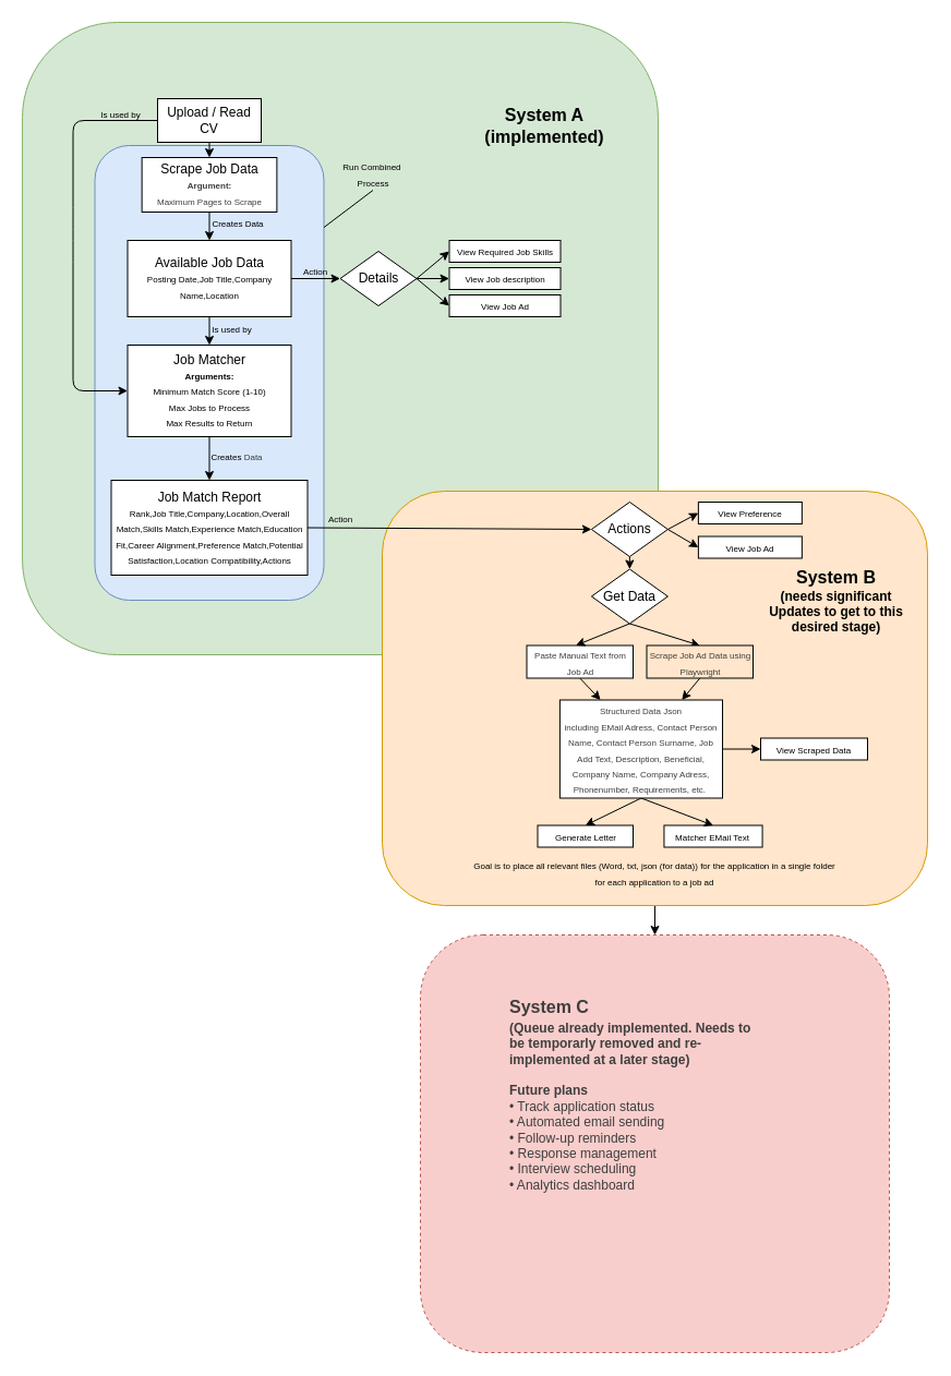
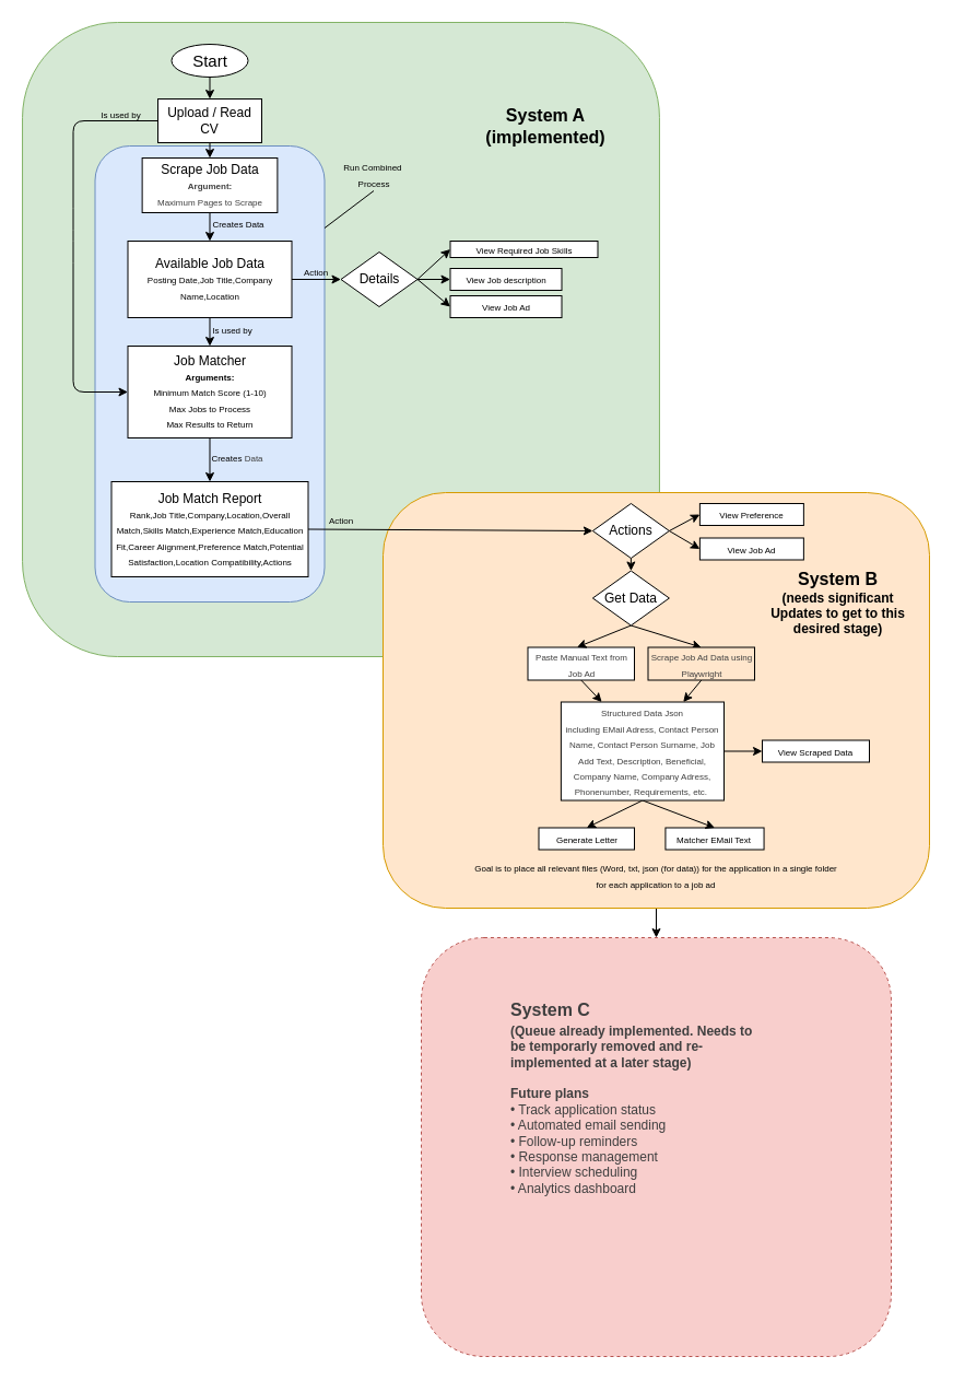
+ <mxCell id="8" value="&lt;font style=&quot;font-size: 15px;&quot;&gt;Start&lt;/font&gt;" style="ellipse;whiteSpace=wrap;html=1;" parent="1" vertex="1"><mxGeometry x="156.5" y="40" width="70" height="30" as="geometry" /></mxCell>
+ <mxCell id="7" style="edgeStyle=none;html=1;exitX=0.5;exitY=1;exitDx=0;exitDy=0;entryX=0.5;entryY=0;entryDx=0;entryDy=0;" parent="1" source="8" target="10" edge="1"><mxGeometry relative="1" as="geometry" /></mxCell>
- <mxCell id="23" value="&lt;font style=&quot;font-size: 8px;&quot;&gt;View Required Job Skills&lt;/font&gt;" style="rounded=0;whiteSpace=wrap;html=1;" parent="1" vertex="1"><mxGeometry x="411.5" y="220" width="102" height="20" as="geometry" /></mxCell>
+ <mxCell id="23" value="&lt;font style=&quot;font-size: 8px;&quot;&gt;View Required Job Skills&lt;/font&gt;" style="rounded=0;whiteSpace=wrap;html=1;" parent="1" vertex="1"><mxGeometry x="411.5" y="220" width="135" height="15" as="geometry" /></mxCell>
